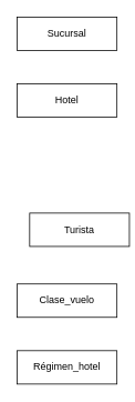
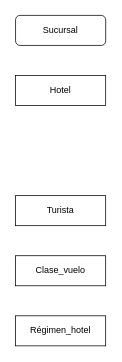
- <mxCell id="2" value="Sucursal" style="rounded=0;whiteSpace=wrap;html=1;" vertex="1" parent="1"><mxGeometry x="20" y="20" width="120" height="40" as="geometry" /></mxCell>
+ <mxCell id="2" value="Sucursal" style="whiteSpace=wrap;html=1;rounded=1;" vertex="1" parent="1"><mxGeometry x="20" y="20" width="120" height="40" as="geometry" /></mxCell>
- <mxCell id="4" value="Turista" style="rounded=0;whiteSpace=wrap;html=1;" vertex="1" parent="1"><mxGeometry x="35" y="255" width="120" height="40" as="geometry" /></mxCell>
+ <mxCell id="4" value="Turista" style="rounded=0;whiteSpace=wrap;html=1;" vertex="1" parent="1"><mxGeometry x="20" y="260" width="120" height="40" as="geometry" /></mxCell>
